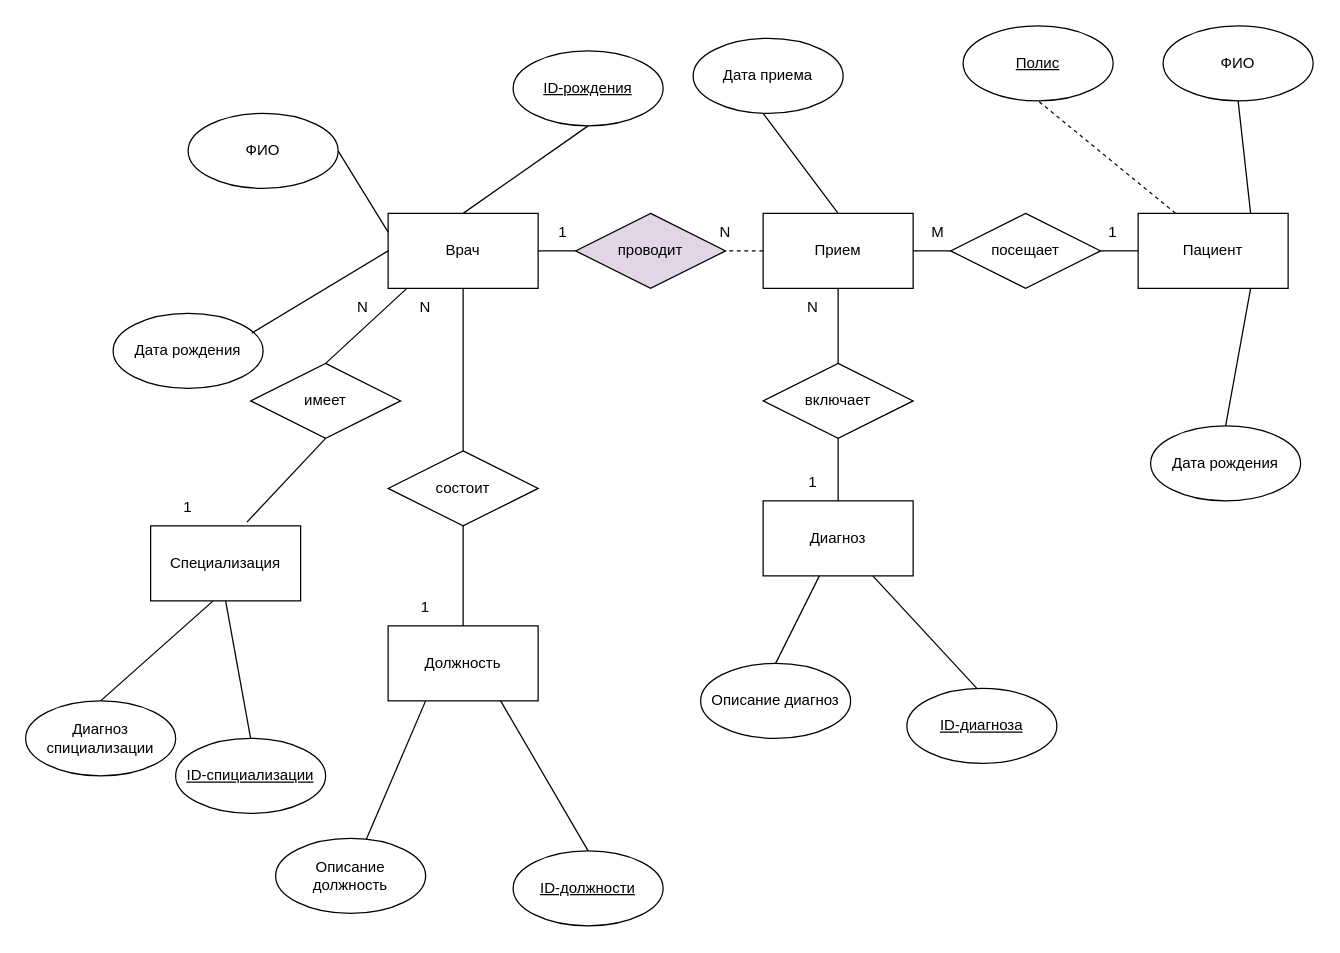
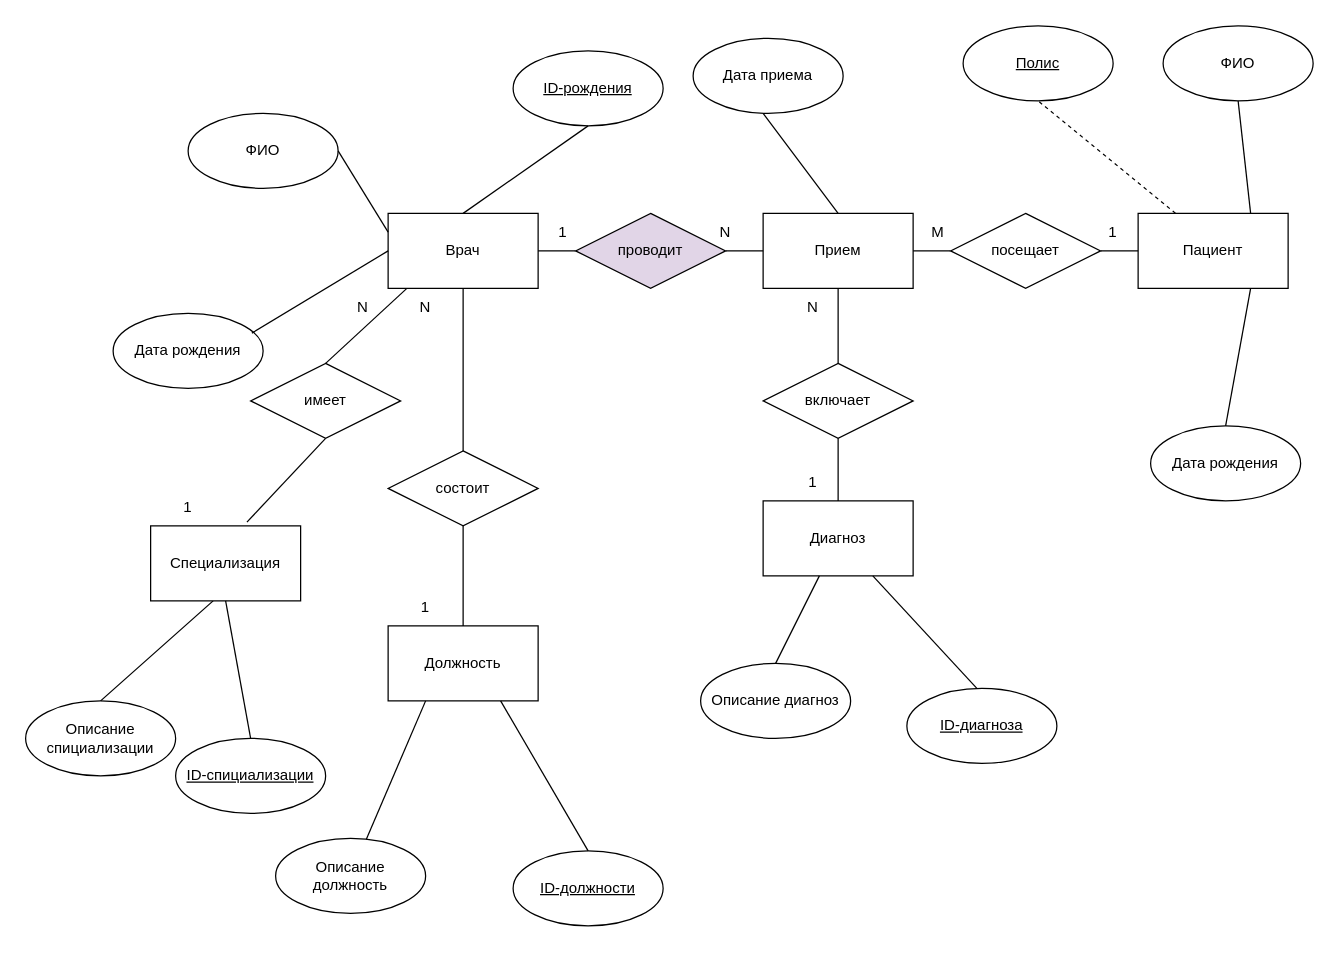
- <mxCell id="54" value="" style="endArrow=none;html=1;rounded=0;entryX=1;entryY=0.5;entryDx=0;entryDy=0;exitX=0;exitY=0.5;exitDx=0;exitDy=0;dashed=1;" edge="1" parent="1" source="23" target="55"><mxGeometry width="50" height="50" relative="1" as="geometry"><mxPoint x="610" y="200" as="sourcePoint" /><mxPoint x="430" y="200" as="targetPoint" /></mxGeometry></mxCell>
+ <mxCell id="54" value="" style="endArrow=none;html=1;rounded=0;entryX=1;entryY=0.5;entryDx=0;entryDy=0;exitX=0;exitY=0.5;exitDx=0;exitDy=0;" edge="1" parent="1" source="23" target="55"><mxGeometry width="50" height="50" relative="1" as="geometry"><mxPoint x="610" y="200" as="sourcePoint" /><mxPoint x="430" y="200" as="targetPoint" /></mxGeometry></mxCell>
- <mxCell id="14" value="Диагноз спициализации" style="ellipse;whiteSpace=wrap;html=1;" parent="1" vertex="1"><mxGeometry x="20" y="560" width="120" height="60" as="geometry" /></mxCell>
+ <mxCell id="14" value="Описание спициализации" style="ellipse;whiteSpace=wrap;html=1;" parent="1" vertex="1"><mxGeometry x="20" y="560" width="120" height="60" as="geometry" /></mxCell>
